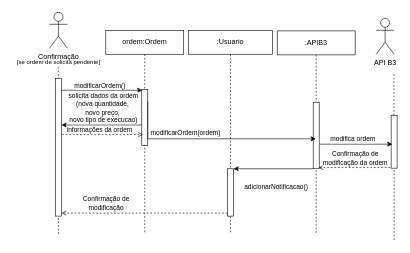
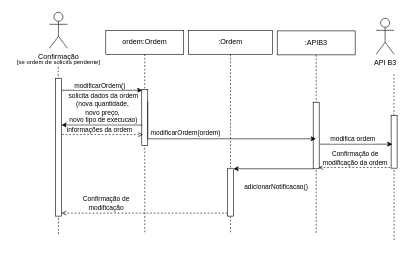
- <mxCell id="7" value=":Usuario" style="shape=umlLifeline;perimeter=lifelinePerimeter;whiteSpace=wrap;html=1;container=1;dropTarget=0;collapsible=0;recursiveResize=0;outlineConnect=0;portConstraint=eastwest;newEdgeStyle={&quot;curved&quot;:0,&quot;rounded&quot;:0};" vertex="1" parent="1"><mxGeometry x="314" y="50" width="140" height="340" as="geometry" /></mxCell>
+ <mxCell id="7" value=":Ordem" style="shape=umlLifeline;perimeter=lifelinePerimeter;whiteSpace=wrap;html=1;container=1;dropTarget=0;collapsible=0;recursiveResize=0;outlineConnect=0;portConstraint=eastwest;newEdgeStyle={&quot;curved&quot;:0,&quot;rounded&quot;:0};" vertex="1" parent="1"><mxGeometry x="314" y="50" width="140" height="340" as="geometry" /></mxCell>
